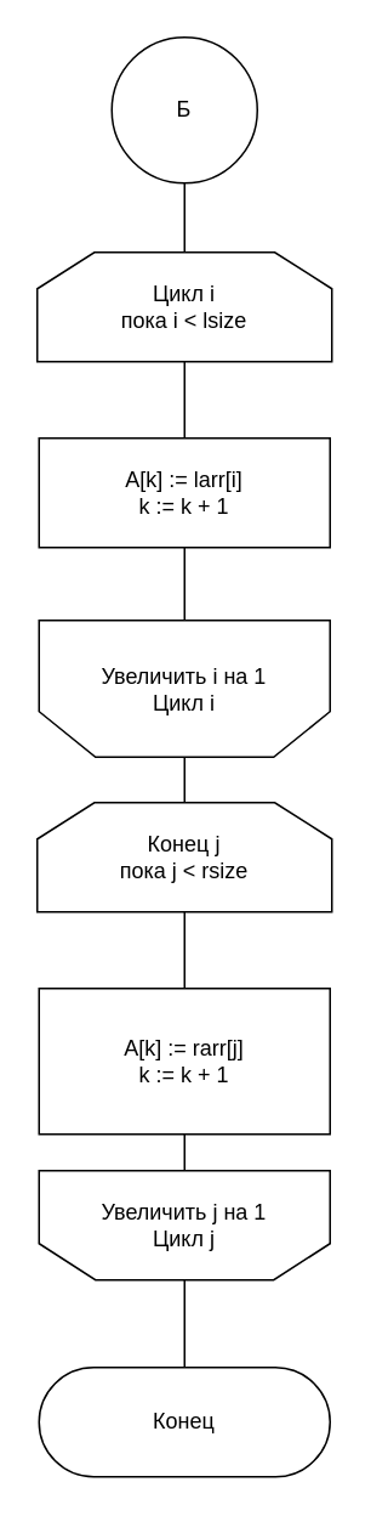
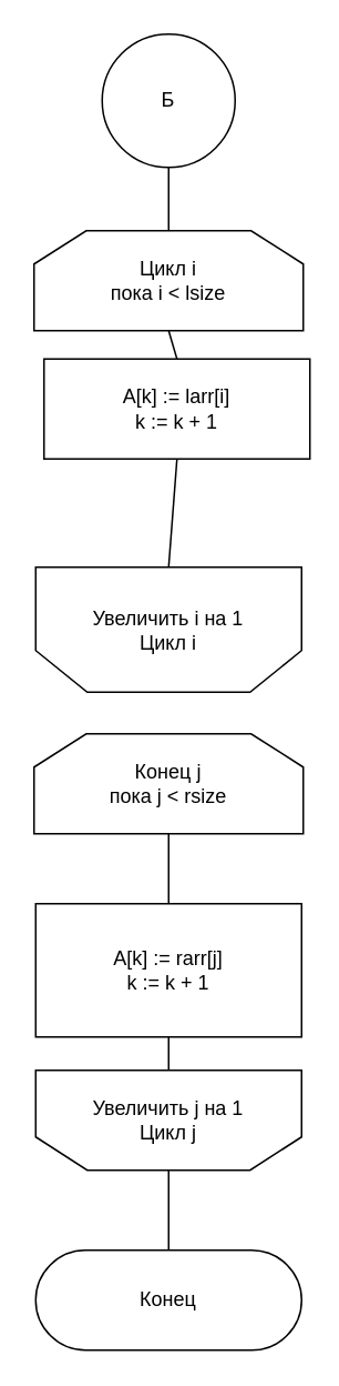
- <mxCell id="3" value="&lt;div&gt;A[k] := larr[i]&lt;/div&gt;&lt;div&gt;k := k + 1&lt;br&gt;&lt;/div&gt;" style="rounded=0;whiteSpace=wrap;html=1;" parent="1" vertex="1"><mxGeometry x="21" y="240" width="160" height="60" as="geometry" /></mxCell>
+ <mxCell id="3" value="&lt;div&gt;A[k] := larr[i]&lt;/div&gt;&lt;div&gt;k := k + 1&lt;br&gt;&lt;/div&gt;" style="rounded=0;whiteSpace=wrap;html=1;" parent="1" vertex="1"><mxGeometry x="26" y="215" width="160" height="60" as="geometry" /></mxCell>
- <mxCell id="13" value="" style="endArrow=none;html=1;rounded=0;entryX=0.5;entryY=0;entryDx=0;entryDy=0;entryPerimeter=0;exitX=0.5;exitY=0;exitDx=0;exitDy=0;exitPerimeter=0;" edge="1" parent="1" source="8" target="6"><mxGeometry width="50" height="50" relative="1" as="geometry"><mxPoint x="18" y="550" as="sourcePoint" /><mxPoint x="68" y="500" as="targetPoint" /></mxGeometry></mxCell>
